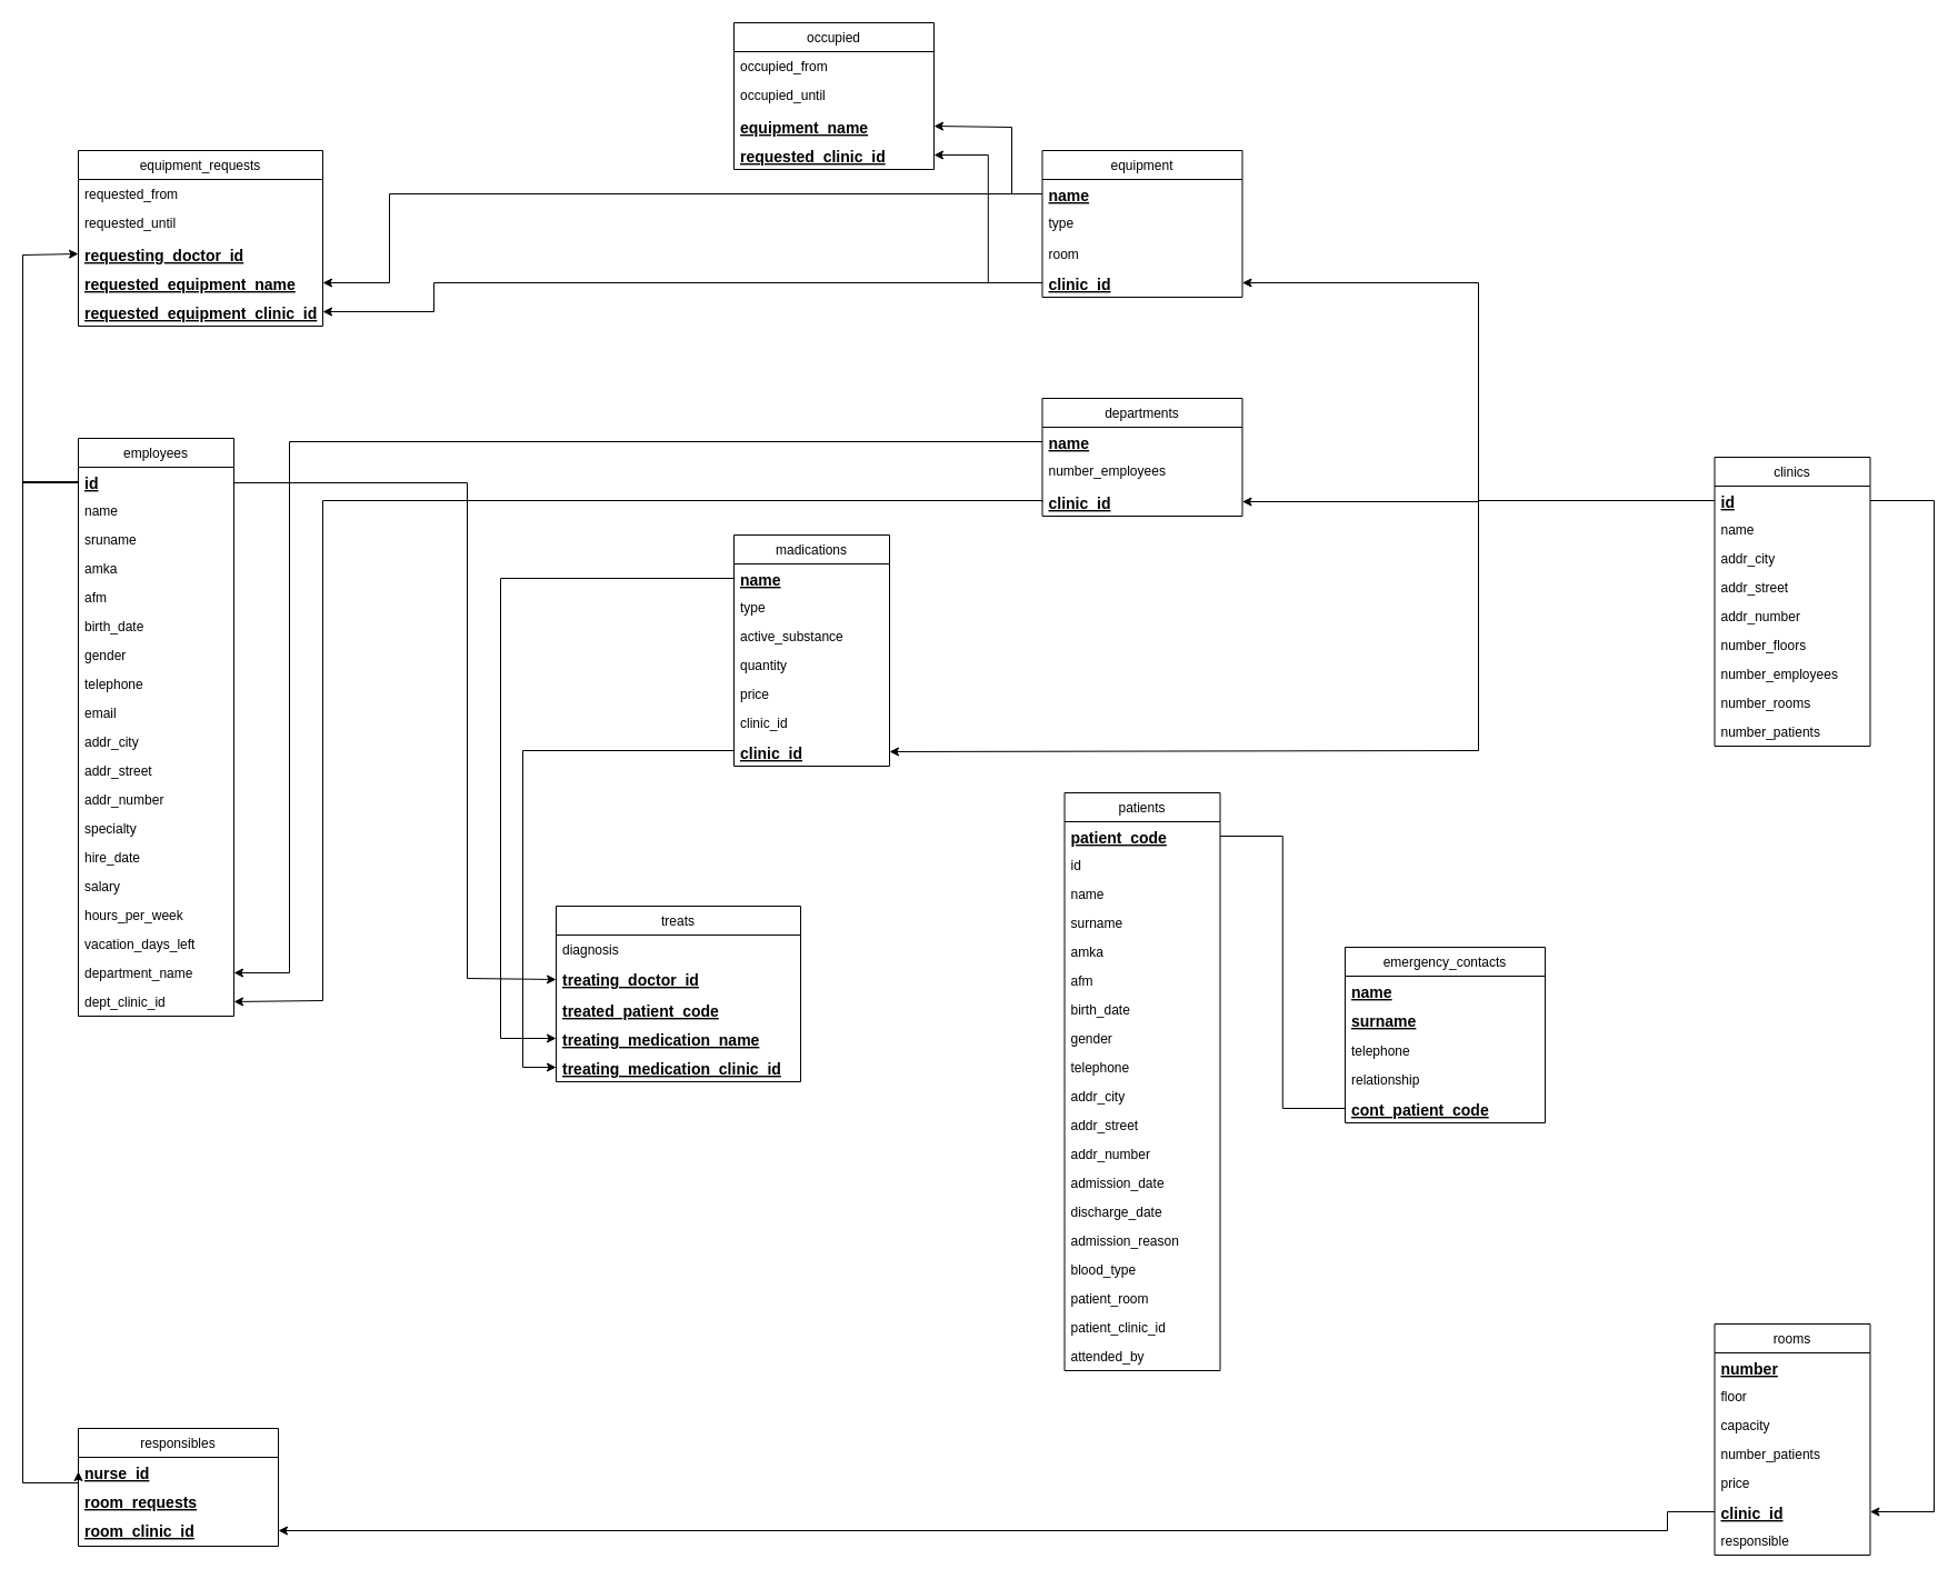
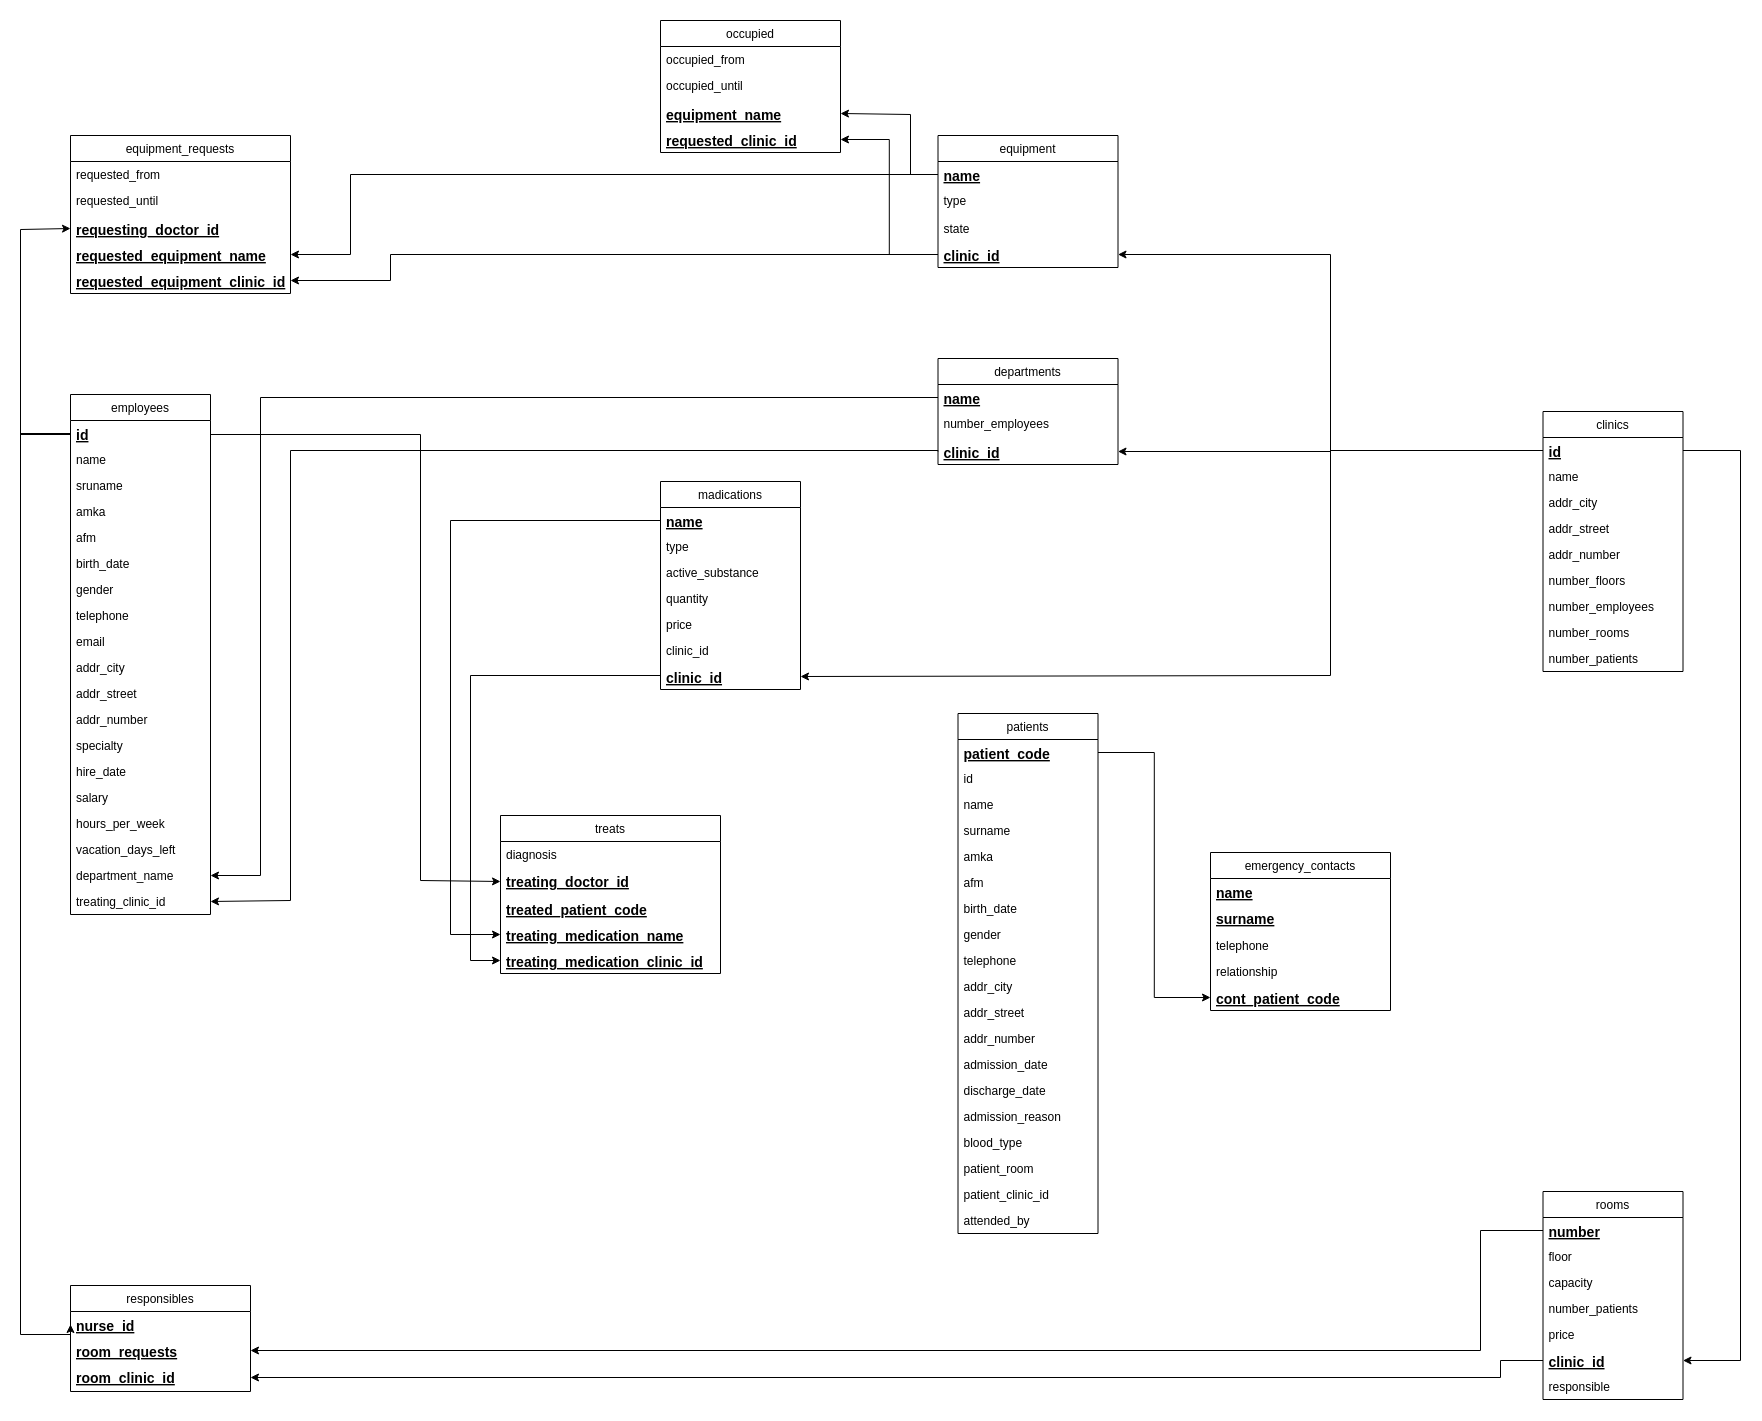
- <mxCell id="94" value="room" style="text;strokeColor=none;fillColor=none;align=left;verticalAlign=top;spacingLeft=4;spacingRight=4;overflow=hidden;rotatable=0;points=[[0,0.5],[1,0.5]];portConstraint=eastwest;" parent="91" vertex="1"><mxGeometry y="80" width="180" height="26" as="geometry" /></mxCell>
+ <mxCell id="94" value="state" style="text;strokeColor=none;fillColor=none;align=left;verticalAlign=top;spacingLeft=4;spacingRight=4;overflow=hidden;rotatable=0;points=[[0,0.5],[1,0.5]];portConstraint=eastwest;" parent="91" vertex="1"><mxGeometry y="80" width="180" height="26" as="geometry" /></mxCell>
- <mxCell id="21" value="dept_clinic_id" style="text;strokeColor=none;fillColor=none;align=left;verticalAlign=top;spacingLeft=4;spacingRight=4;overflow=hidden;rotatable=0;points=[[0,0.5],[1,0.5]];portConstraint=eastwest;" parent="2" vertex="1"><mxGeometry y="494" width="140" height="26" as="geometry" /></mxCell>
+ <mxCell id="21" value="treating_clinic_id" style="text;strokeColor=none;fillColor=none;align=left;verticalAlign=top;spacingLeft=4;spacingRight=4;overflow=hidden;rotatable=0;points=[[0,0.5],[1,0.5]];portConstraint=eastwest;" parent="2" vertex="1"><mxGeometry y="494" width="140" height="26" as="geometry" /></mxCell>
- <mxCell id="115" style="edgeStyle=orthogonalEdgeStyle;rounded=0;orthogonalLoop=1;jettySize=auto;html=1;entryX=0;entryY=0.5;entryDx=0;entryDy=0;fontSize=14;endArrow=none;" parent="1" source="23" target="85" edge="1"><mxGeometry relative="1" as="geometry" /></mxCell>
+ <mxCell id="115" style="edgeStyle=orthogonalEdgeStyle;rounded=0;orthogonalLoop=1;jettySize=auto;html=1;entryX=0;entryY=0.5;entryDx=0;entryDy=0;fontSize=14;" parent="1" source="23" target="85" edge="1"><mxGeometry relative="1" as="geometry" /></mxCell>
+ <mxCell id="120" style="edgeStyle=orthogonalEdgeStyle;rounded=0;orthogonalLoop=1;jettySize=auto;html=1;entryX=1;entryY=0.5;entryDx=0;entryDy=0;" edge="1" parent="1" source="53" target="98"><mxGeometry relative="1" as="geometry"><Array as="points"><mxPoint x="1480" y="1230" /><mxPoint x="1480" y="1350" /></Array></mxGeometry></mxCell>
